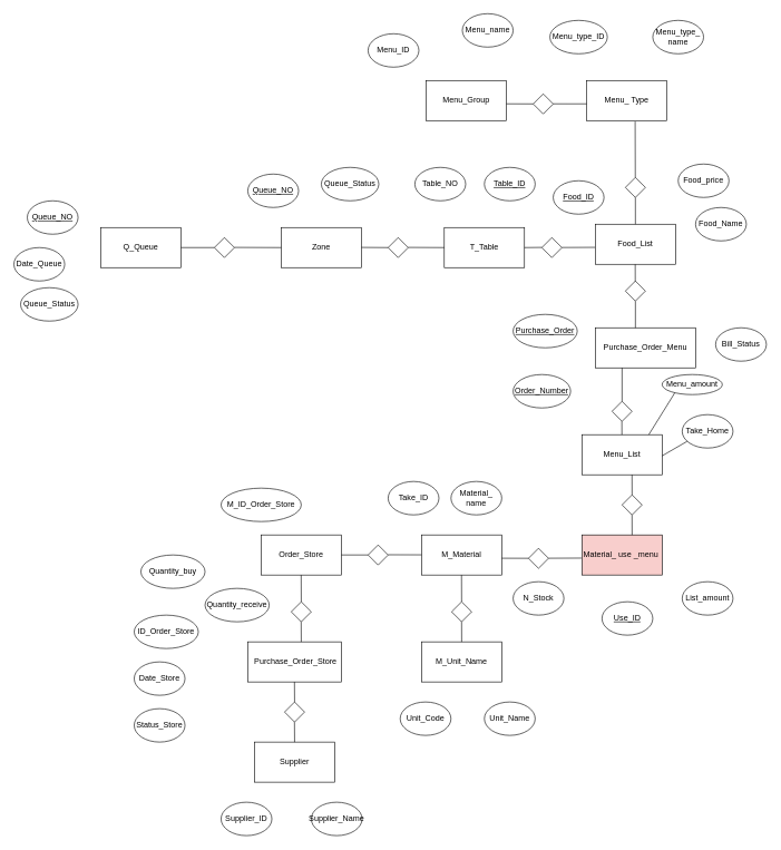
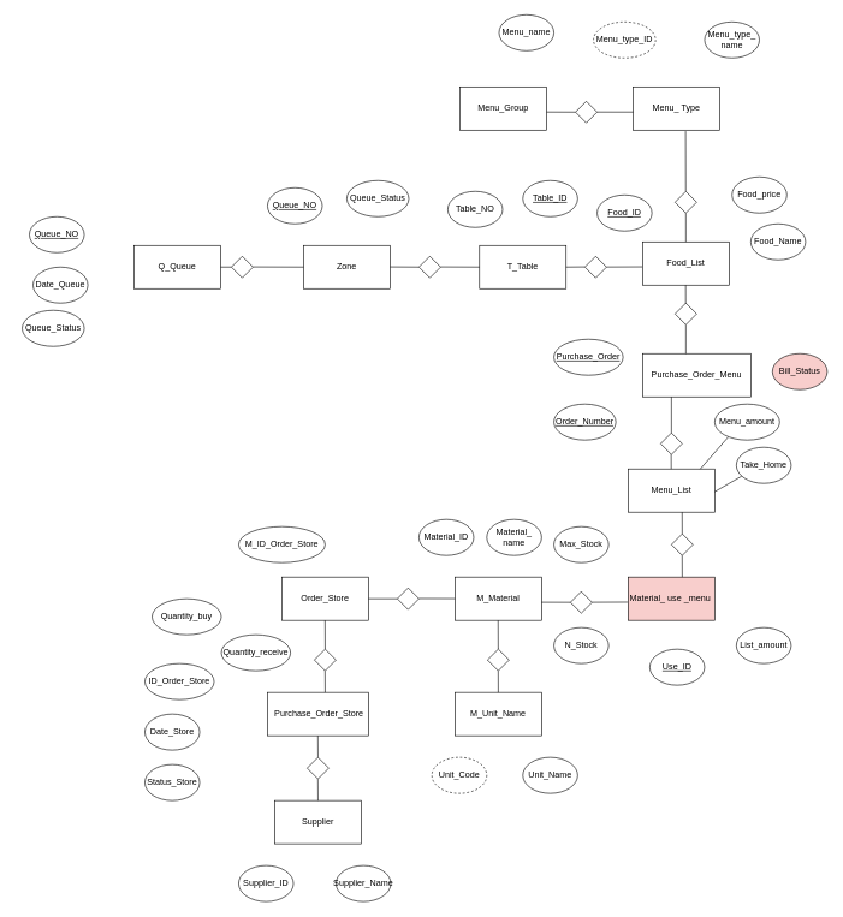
- <mxCell id="65" value="Menu_type_ID" style="ellipse;whiteSpace=wrap;html=1;" parent="1" vertex="1"><mxGeometry x="822" y="30" width="86" height="50" as="geometry" /></mxCell>
+ <mxCell id="65" value="Menu_type_ID" style="ellipse;whiteSpace=wrap;html=1;dashed=1;" parent="1" vertex="1"><mxGeometry x="822" y="30" width="86" height="50" as="geometry" /></mxCell>
- <mxCell id="62" value="Menu_ID" style="ellipse;whiteSpace=wrap;html=1;" parent="1" vertex="1"><mxGeometry x="550" y="50" width="76" height="50" as="geometry" /></mxCell>
- <mxCell id="76" value="Table_NO" style="ellipse;whiteSpace=wrap;html=1;" parent="1" vertex="1"><mxGeometry x="620" y="250" width="76" height="50" as="geometry" /></mxCell>
+ <mxCell id="76" value="Table_NO" style="ellipse;whiteSpace=wrap;html=1;" parent="1" vertex="1"><mxGeometry x="620" y="265" width="76" height="50" as="geometry" /></mxCell>
- <mxCell id="2" value="Q_Queue" style="rounded=0;whiteSpace=wrap;html=1;" parent="1" vertex="1"><mxGeometry x="150" y="340" width="120" height="60" as="geometry" /></mxCell>
+ <mxCell id="2" value="Q_Queue" style="rounded=0;whiteSpace=wrap;html=1;" parent="1" vertex="1"><mxGeometry x="185" y="340" width="120" height="60" as="geometry" /></mxCell>
- <mxCell id="72" value="Date_Queue" style="ellipse;whiteSpace=wrap;html=1;" parent="1" vertex="1"><mxGeometry x="20" y="370" width="76" height="50" as="geometry" /></mxCell>
+ <mxCell id="72" value="Date_Queue" style="ellipse;whiteSpace=wrap;html=1;" parent="1" vertex="1"><mxGeometry x="45" y="370" width="76" height="50" as="geometry" /></mxCell>
- <mxCell id="78" value="Bill_Status" style="ellipse;whiteSpace=wrap;html=1;" parent="1" vertex="1"><mxGeometry x="1070" y="490" width="76" height="50" as="geometry" /></mxCell>
+ <mxCell id="78" value="Bill_Status" style="ellipse;whiteSpace=wrap;html=1;fillColor=#f8cecc;" parent="1" vertex="1"><mxGeometry x="1070" y="490" width="76" height="50" as="geometry" /></mxCell>
- <mxCell id="81" value="Menu_amount" style="ellipse;whiteSpace=wrap;html=1;" parent="1" vertex="1"><mxGeometry x="990" y="560" width="90" height="30" as="geometry" /></mxCell>
+ <mxCell id="81" value="Menu_amount" style="ellipse;whiteSpace=wrap;html=1;" parent="1" vertex="1"><mxGeometry x="990" y="560" width="90" height="50" as="geometry" /></mxCell>
- <mxCell id="49" value="Take_ID" style="ellipse;whiteSpace=wrap;html=1;" parent="1" vertex="1"><mxGeometry x="580" y="720" width="76" height="50" as="geometry" /></mxCell>
+ <mxCell id="49" value="Material_ID" style="ellipse;whiteSpace=wrap;html=1;" parent="1" vertex="1"><mxGeometry x="580" y="720" width="76" height="50" as="geometry" /></mxCell>
+ <mxCell id="50" value="Max_Stock" style="ellipse;whiteSpace=wrap;html=1;" parent="1" vertex="1"><mxGeometry x="767" y="730" width="76" height="50" as="geometry" /></mxCell>
- <mxCell id="52" value="Unit_Code" style="ellipse;whiteSpace=wrap;html=1;" parent="1" vertex="1"><mxGeometry x="598" y="1050" width="76" height="50" as="geometry" /></mxCell>
+ <mxCell id="52" value="Unit_Code" style="ellipse;whiteSpace=wrap;html=1;dashed=1;" parent="1" vertex="1"><mxGeometry x="598" y="1050" width="76" height="50" as="geometry" /></mxCell>
